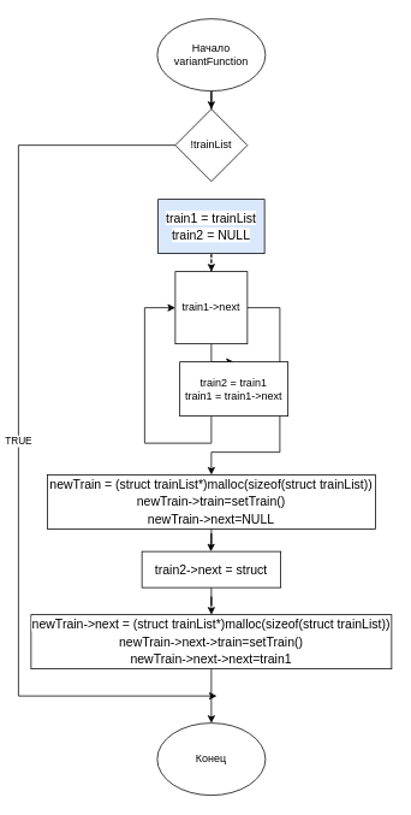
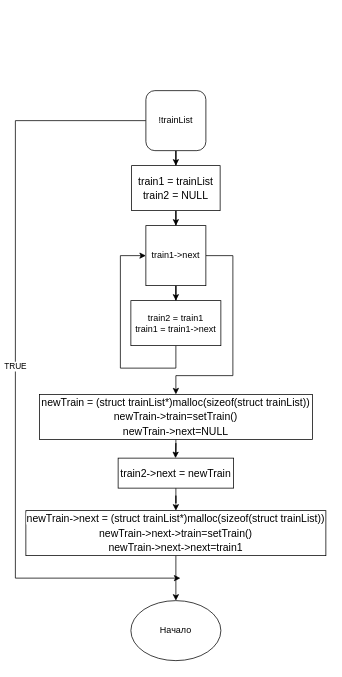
- <mxCell id="3" value="Начало&lt;br&gt;variantFunction" style="ellipse;whiteSpace=wrap;html=1;" vertex="1" parent="1"><mxGeometry x="174" y="20" width="120" height="80" as="geometry" /></mxCell>
- <mxCell id="2" style="edgeStyle=orthogonalEdgeStyle;rounded=0;orthogonalLoop=1;jettySize=auto;html=1;" edge="1" parent="1" source="3" target="6"><mxGeometry relative="1" as="geometry" /></mxCell>
- <mxCell id="6" value="!trainList" style="rhombus;whiteSpace=wrap;html=1;" vertex="1" parent="1"><mxGeometry x="194" y="120" width="80" height="80" as="geometry" /></mxCell>
+ <mxCell id="6" value="!trainList" style="whiteSpace=wrap;html=1;rounded=1;" vertex="1" parent="1"><mxGeometry x="194" y="120" width="80" height="80" as="geometry" /></mxCell>
+ <mxCell id="4" style="edgeStyle=orthogonalEdgeStyle;rounded=0;orthogonalLoop=1;jettySize=auto;html=1;entryX=0.5;entryY=0;entryDx=0;entryDy=0;" edge="1" parent="1" source="6" target="9"><mxGeometry relative="1" as="geometry" /></mxCell>
- <mxCell id="9" value="&lt;div style=&quot;font-size: 14px; line-height: 19px;&quot;&gt;&lt;div style=&quot;&quot;&gt;&lt;span style=&quot;background-color: rgb(255, 255, 255);&quot;&gt;train1 = trainList&lt;/span&gt;&lt;/div&gt;&lt;div style=&quot;&quot;&gt;&lt;span style=&quot;background-color: rgb(255, 255, 255);&quot;&gt;train2&lt;/span&gt;&lt;span style=&quot;background-color: rgb(255, 255, 255);&quot;&gt; = &lt;/span&gt;&lt;span style=&quot;background-color: rgb(255, 255, 255);&quot;&gt;NULL&lt;/span&gt;&lt;/div&gt;&lt;/div&gt;" style="rounded=0;whiteSpace=wrap;html=1;fillColor=#dae8fc;" vertex="1" parent="1"><mxGeometry x="175" y="220" width="118" height="60" as="geometry" /></mxCell>
+ <mxCell id="9" value="&lt;div style=&quot;font-size: 14px; line-height: 19px;&quot;&gt;&lt;div style=&quot;&quot;&gt;&lt;span style=&quot;background-color: rgb(255, 255, 255);&quot;&gt;train1 = trainList&lt;/span&gt;&lt;/div&gt;&lt;div style=&quot;&quot;&gt;&lt;span style=&quot;background-color: rgb(255, 255, 255);&quot;&gt;train2&lt;/span&gt;&lt;span style=&quot;background-color: rgb(255, 255, 255);&quot;&gt; = &lt;/span&gt;&lt;span style=&quot;background-color: rgb(255, 255, 255);&quot;&gt;NULL&lt;/span&gt;&lt;/div&gt;&lt;/div&gt;" style="rounded=0;whiteSpace=wrap;html=1;" vertex="1" parent="1"><mxGeometry x="175" y="220" width="118" height="60" as="geometry" /></mxCell>
- <mxCell id="7" style="edgeStyle=orthogonalEdgeStyle;rounded=0;orthogonalLoop=1;jettySize=auto;html=1;dashed=1;" edge="1" parent="1" source="9" target="11"><mxGeometry relative="1" as="geometry" /></mxCell>
+ <mxCell id="7" style="edgeStyle=orthogonalEdgeStyle;rounded=0;orthogonalLoop=1;jettySize=auto;html=1;" edge="1" parent="1" source="9" target="11"><mxGeometry relative="1" as="geometry" /></mxCell>
- <mxCell id="13" value="train2 = train1&lt;br&gt;train1 = train1-&amp;gt;next" style="rounded=0;whiteSpace=wrap;html=1;" vertex="1" parent="1"><mxGeometry x="199" y="400" width="120" height="60" as="geometry" /></mxCell>
+ <mxCell id="13" value="train2 = train1&lt;br&gt;train1 = train1-&amp;gt;next" style="rounded=0;whiteSpace=wrap;html=1;" vertex="1" parent="1"><mxGeometry x="174" y="400" width="120" height="60" as="geometry" /></mxCell>
- <mxCell id="17" value="&lt;div style=&quot;font-size: 14px; line-height: 19px;&quot;&gt;&lt;div style=&quot;&quot;&gt;&lt;span style=&quot;background-color: rgb(255, 255, 255);&quot;&gt;train2-&amp;gt;next = struct&lt;/span&gt;&lt;br&gt;&lt;/div&gt;&lt;/div&gt;" style="rounded=0;whiteSpace=wrap;html=1;" vertex="1" parent="1"><mxGeometry x="157" y="610" width="154" height="40" as="geometry" /></mxCell>
+ <mxCell id="17" value="&lt;div style=&quot;font-size: 14px; line-height: 19px;&quot;&gt;&lt;div style=&quot;&quot;&gt;&lt;span style=&quot;background-color: rgb(255, 255, 255);&quot;&gt;train2-&amp;gt;next = newTrain&lt;/span&gt;&lt;br&gt;&lt;/div&gt;&lt;/div&gt;" style="rounded=0;whiteSpace=wrap;html=1;" vertex="1" parent="1"><mxGeometry x="157" y="610" width="154" height="40" as="geometry" /></mxCell>
- <mxCell id="20" value="Конец" style="ellipse;whiteSpace=wrap;html=1;" vertex="1" parent="1"><mxGeometry x="174" y="800" width="120" height="80" as="geometry" /></mxCell>
+ <mxCell id="20" value="Начало" style="ellipse;whiteSpace=wrap;html=1;" vertex="1" parent="1"><mxGeometry x="174" y="800" width="120" height="80" as="geometry" /></mxCell>
